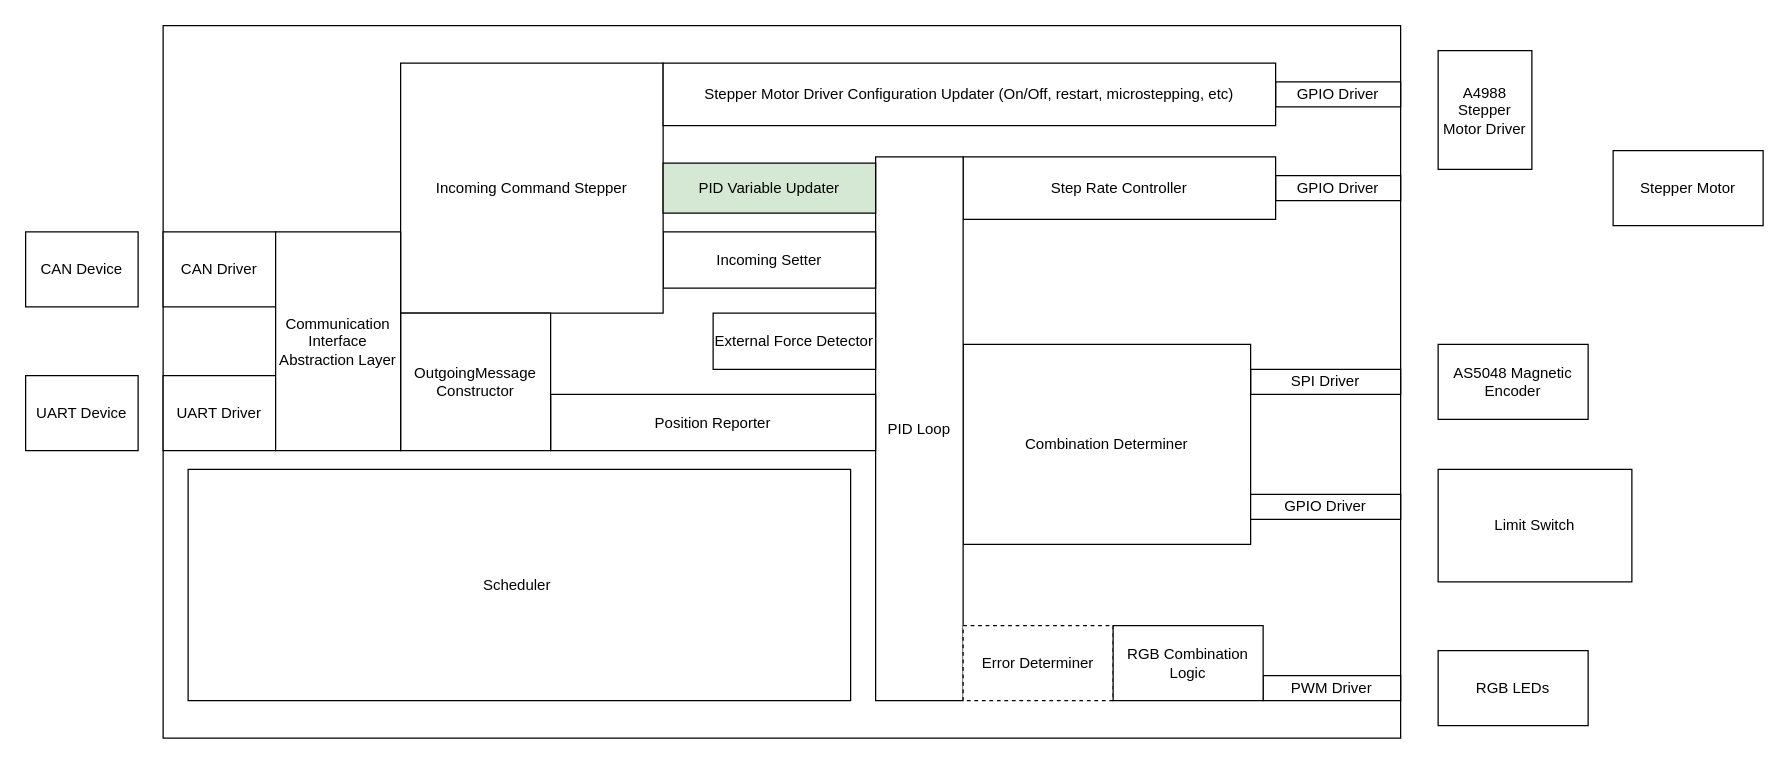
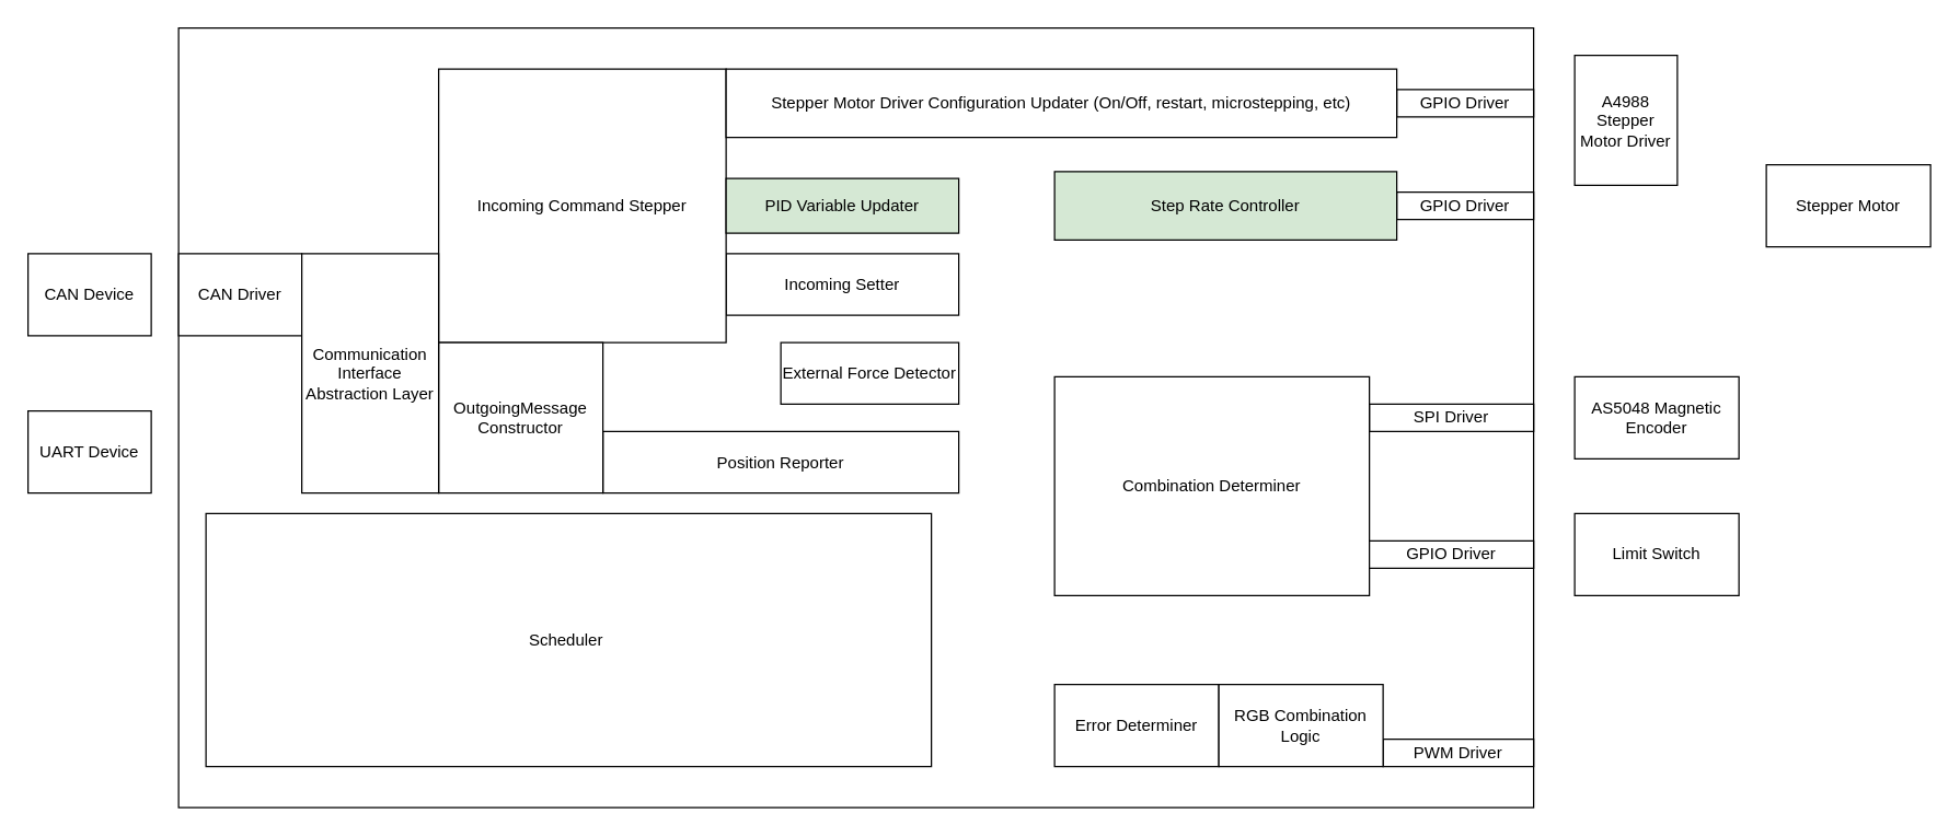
- <mxCell id="6" value="Step Rate Controller" style="rounded=0;whiteSpace=wrap;html=1;" parent="1" vertex="1"><mxGeometry x="770" y="125" width="250" height="50" as="geometry" /></mxCell>
+ <mxCell id="6" value="Step Rate Controller" style="rounded=0;whiteSpace=wrap;html=1;fillColor=#d5e8d4;" parent="1" vertex="1"><mxGeometry x="770" y="125" width="250" height="50" as="geometry" /></mxCell>
- <mxCell id="15" value="UART Driver" style="rounded=0;whiteSpace=wrap;html=1;" parent="1" vertex="1"><mxGeometry x="130" y="300" width="90" height="60" as="geometry" /></mxCell>
- <mxCell id="16" value="PID Loop" style="rounded=0;whiteSpace=wrap;html=1;" parent="1" vertex="1"><mxGeometry x="700" y="125" width="70" height="435" as="geometry" /></mxCell>
- <mxCell id="11" value="Limit Switch" style="rounded=0;whiteSpace=wrap;html=1;" parent="1" vertex="1"><mxGeometry x="1150" y="375" width="155" height="90" as="geometry" /></mxCell>
+ <mxCell id="11" value="Limit Switch" style="rounded=0;whiteSpace=wrap;html=1;" parent="1" vertex="1"><mxGeometry x="1150" y="375" width="120" height="60" as="geometry" /></mxCell>
- <mxCell id="18" value="Error Determiner" style="rounded=0;whiteSpace=wrap;html=1;dashed=1;" parent="1" vertex="1"><mxGeometry x="770" y="500" width="120" height="60" as="geometry" /></mxCell>
+ <mxCell id="18" value="Error Determiner" style="rounded=0;whiteSpace=wrap;html=1;" parent="1" vertex="1"><mxGeometry x="770" y="500" width="120" height="60" as="geometry" /></mxCell>
- <mxCell id="21" value="RGB LEDs" style="rounded=0;whiteSpace=wrap;html=1;" parent="1" vertex="1"><mxGeometry x="1150" y="520" width="120" height="60" as="geometry" /></mxCell>
